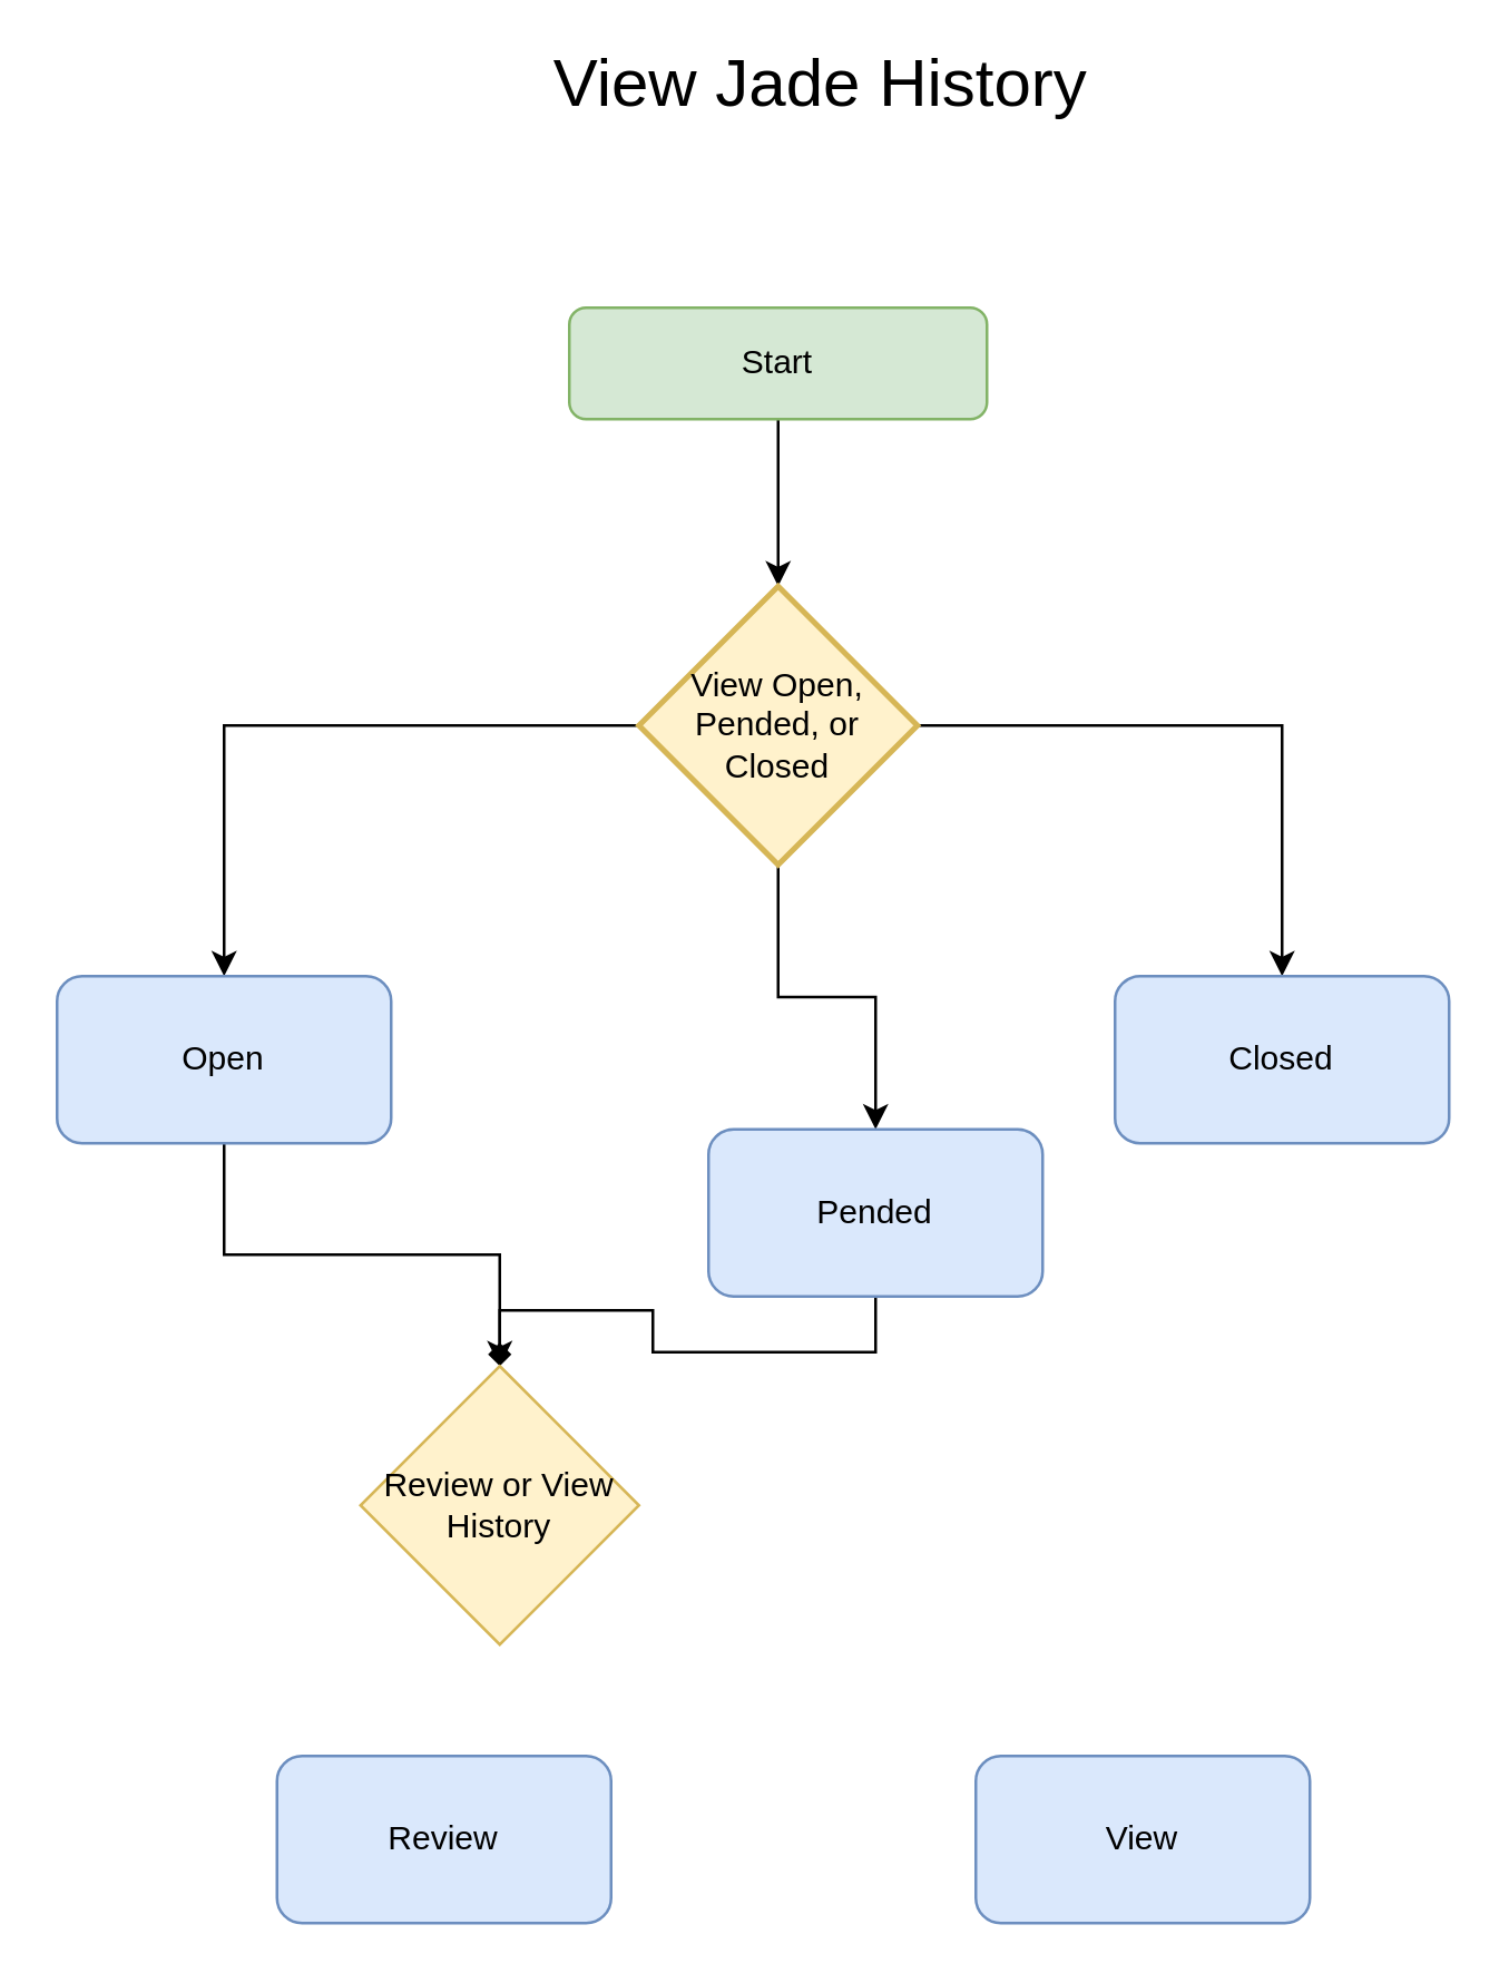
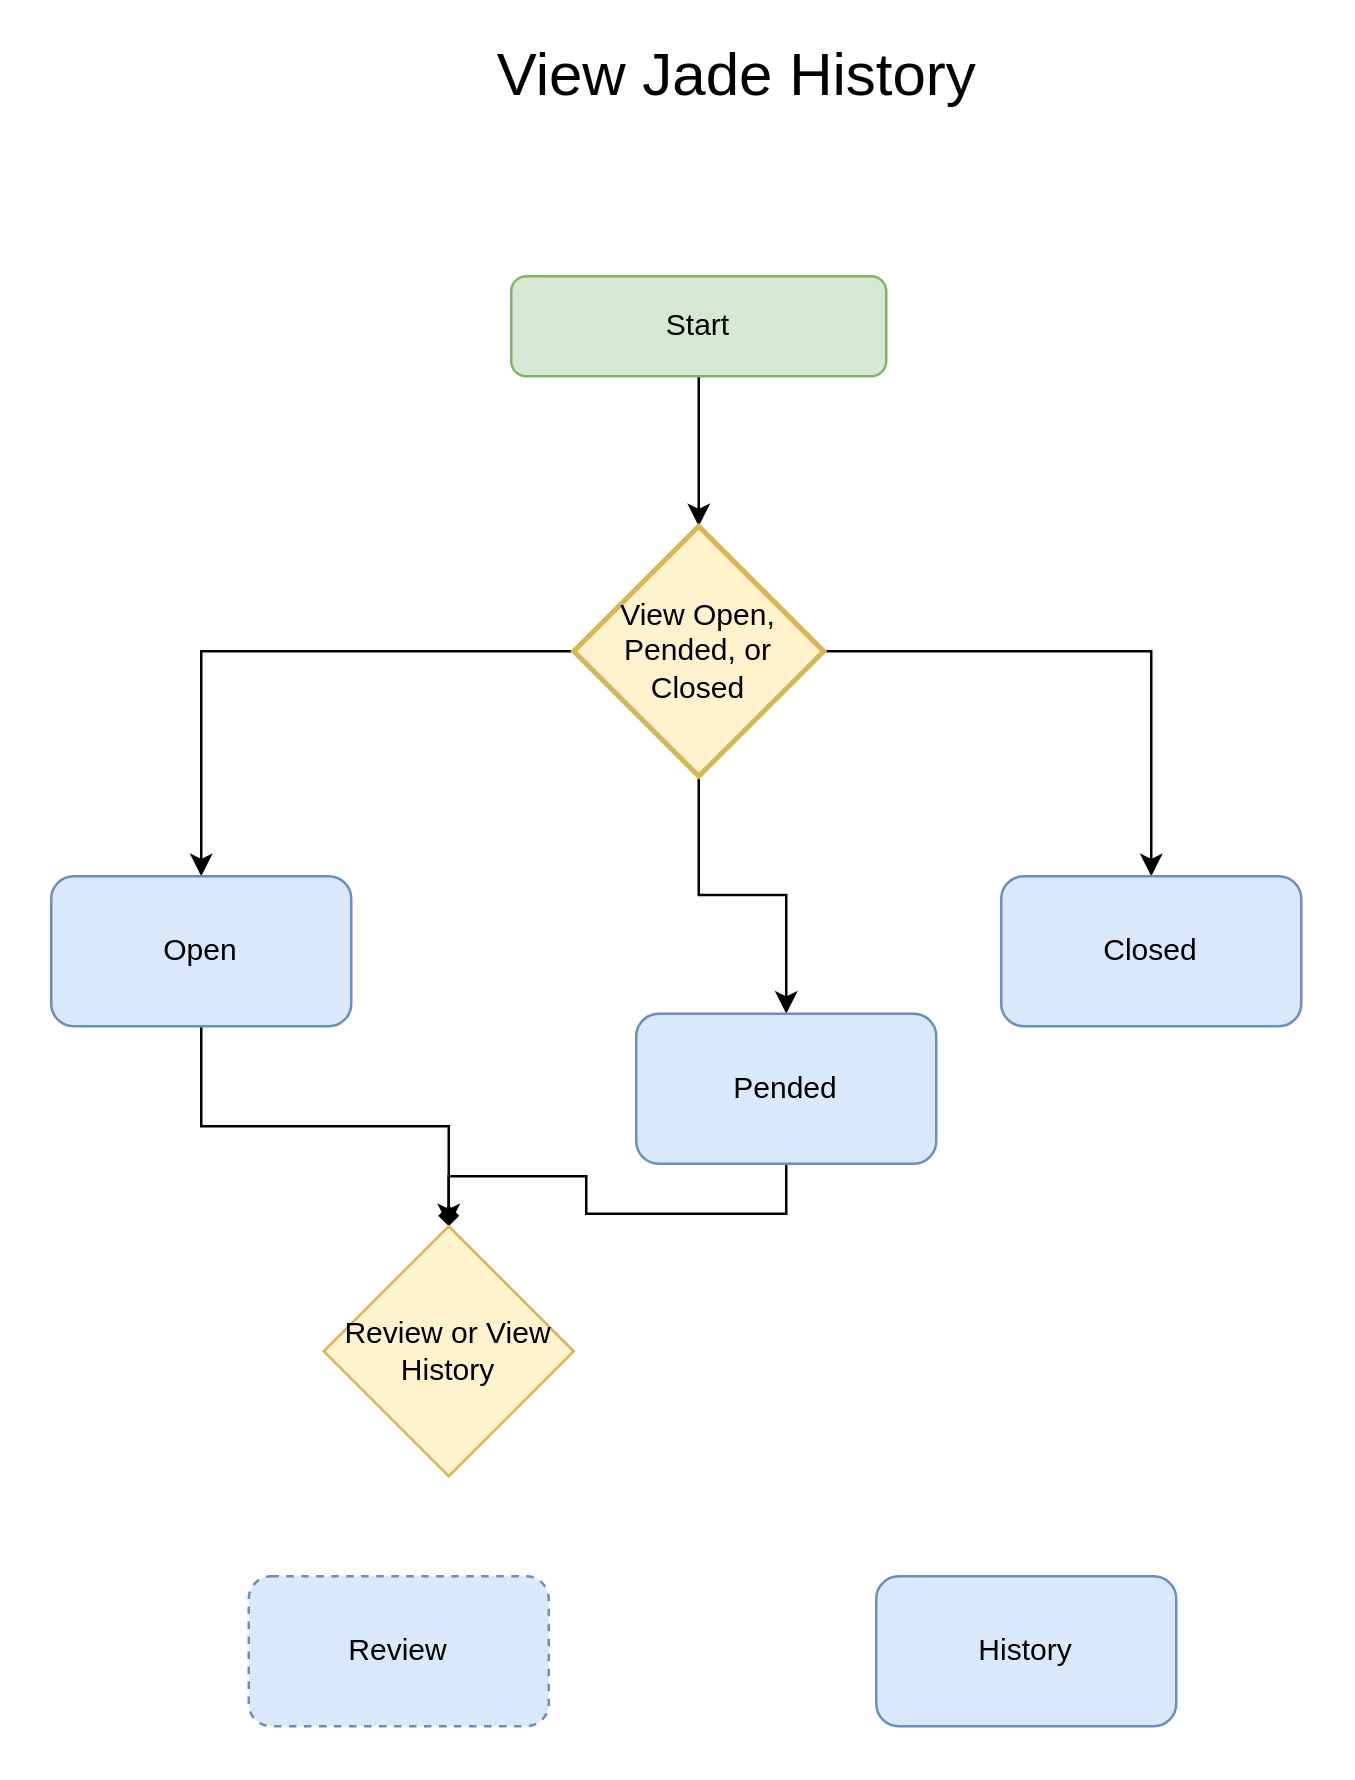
- <mxCell id="14" value="Review" style="rounded=1;whiteSpace=wrap;html=1;fillColor=#dae8fc;strokeColor=#6c8ebf;" vertex="1" parent="1"><mxGeometry x="99" y="630" width="120" height="60" as="geometry" /></mxCell>
+ <mxCell id="14" value="Review" style="rounded=1;whiteSpace=wrap;html=1;fillColor=#dae8fc;strokeColor=#6c8ebf;dashed=1;" vertex="1" parent="1"><mxGeometry x="99" y="630" width="120" height="60" as="geometry" /></mxCell>
- <mxCell id="15" value="View" style="rounded=1;whiteSpace=wrap;html=1;fillColor=#dae8fc;strokeColor=#6c8ebf;" vertex="1" parent="1"><mxGeometry x="350" y="630" width="120" height="60" as="geometry" /></mxCell>
+ <mxCell id="15" value="History" style="rounded=1;whiteSpace=wrap;html=1;fillColor=#dae8fc;strokeColor=#6c8ebf;" vertex="1" parent="1"><mxGeometry x="350" y="630" width="120" height="60" as="geometry" /></mxCell>
